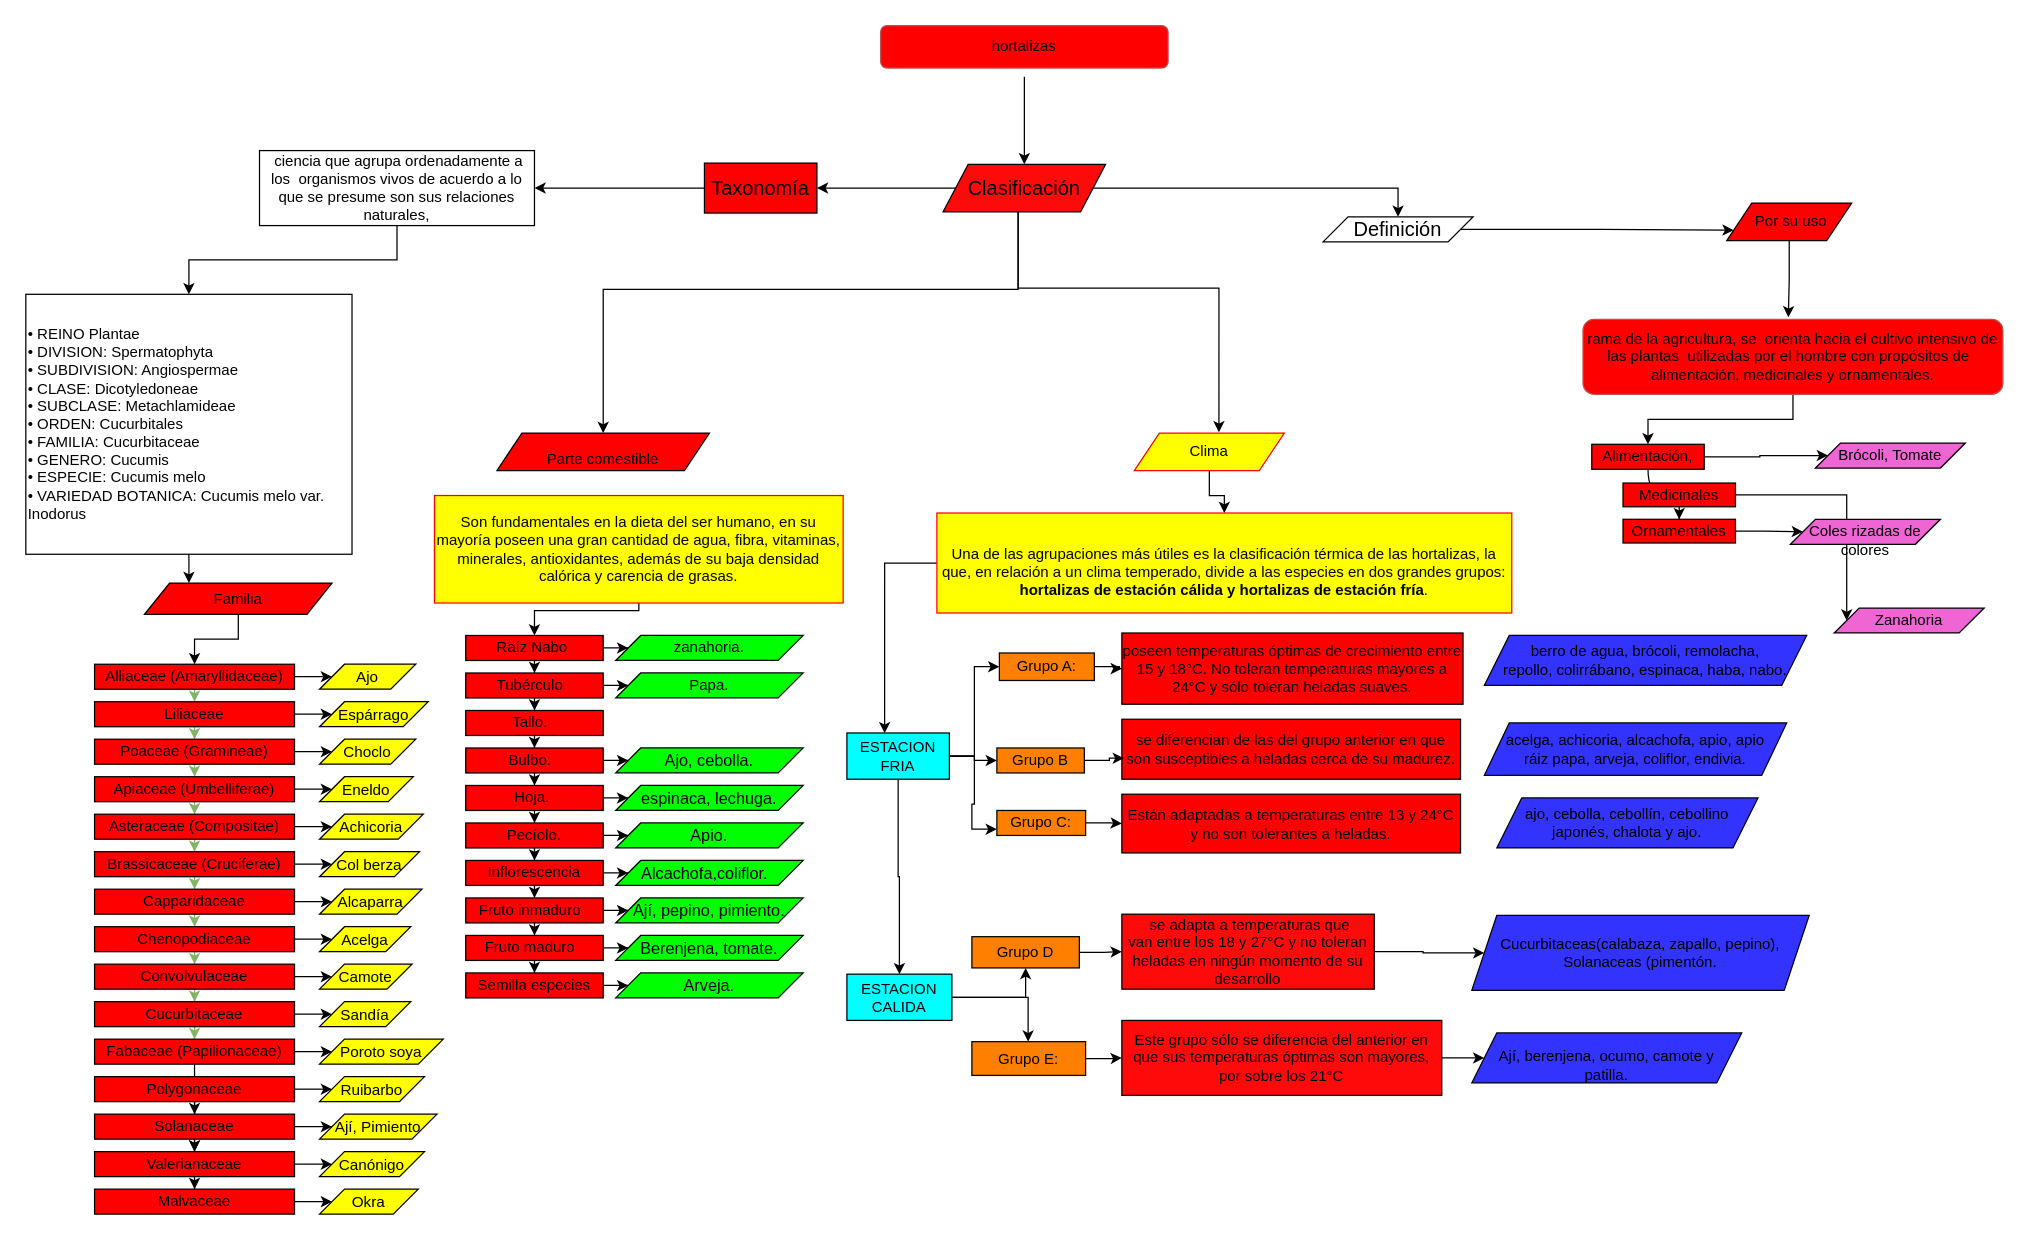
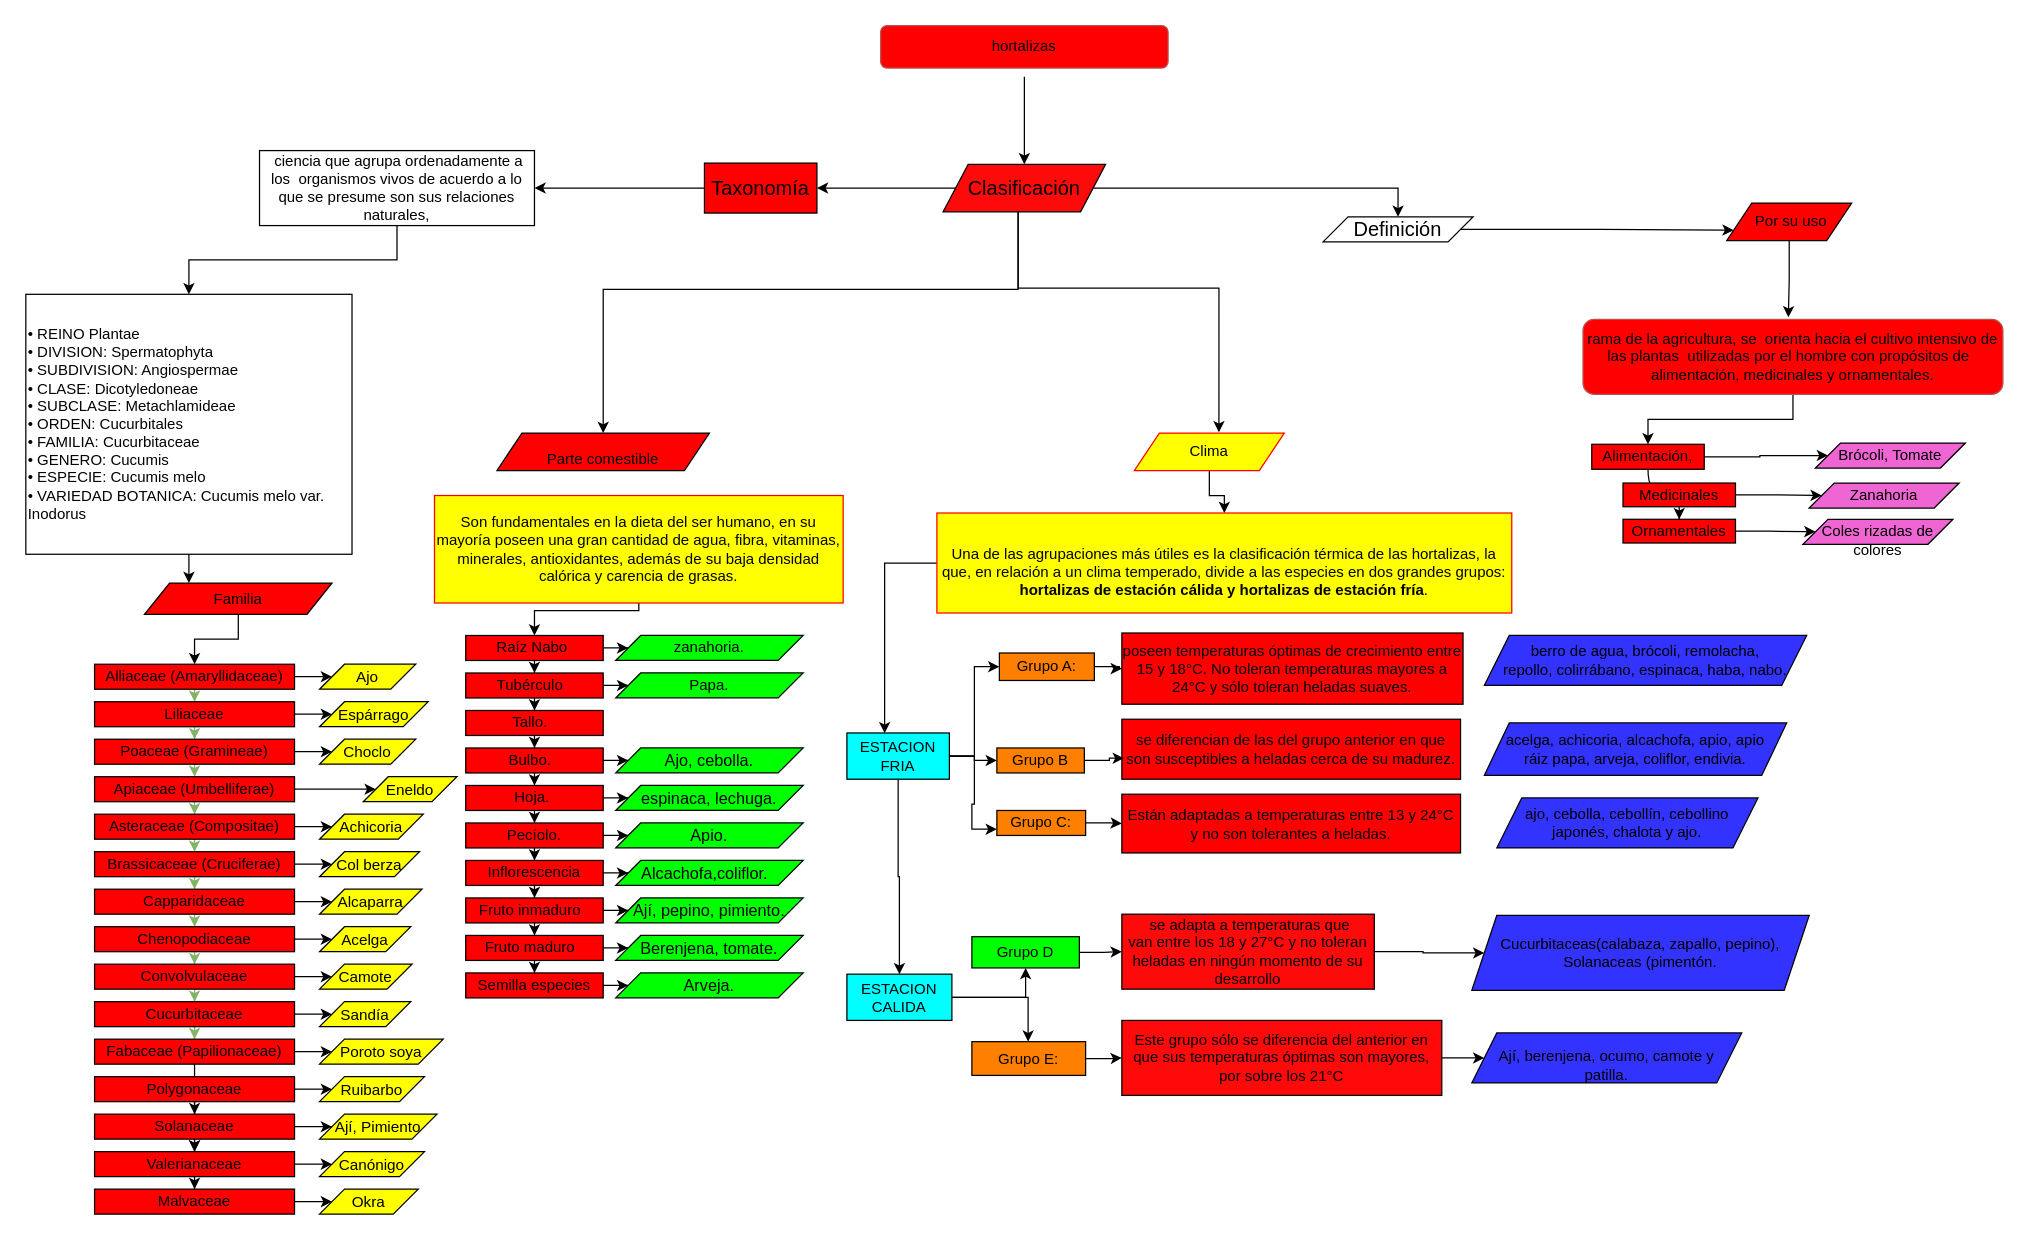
- <mxCell id="144" value="&lt;br&gt;&lt;span class=&quot;ILfuVd&quot; lang=&quot;es&quot;&gt;&lt;span class=&quot;hgKElc&quot;&gt;Coles rizadas de colores&lt;/span&gt;&lt;/span&gt;&lt;br&gt;" style="shape=parallelogram;perimeter=parallelogramPerimeter;whiteSpace=wrap;html=1;fixedSize=1;fillColor=#F065D4;shadow=0;glass=0;sketch=0;gradientColor=none;" vertex="1" parent="1"><mxGeometry x="1432" y="415" width="120" height="20" as="geometry" /></mxCell>
+ <mxCell id="144" value="&lt;br&gt;&lt;span class=&quot;ILfuVd&quot; lang=&quot;es&quot;&gt;&lt;span class=&quot;hgKElc&quot;&gt;Coles rizadas de colores&lt;/span&gt;&lt;/span&gt;&lt;br&gt;" style="shape=parallelogram;perimeter=parallelogramPerimeter;whiteSpace=wrap;html=1;fixedSize=1;fillColor=#F065D4;shadow=0;glass=0;sketch=0;gradientColor=none;" vertex="1" parent="1"><mxGeometry x="1442" y="415" width="120" height="20" as="geometry" /></mxCell>
- <mxCell id="141" value="Zanahoria&lt;br&gt;" style="shape=parallelogram;perimeter=parallelogramPerimeter;whiteSpace=wrap;html=1;fixedSize=1;fillColor=#F065D4;shadow=0;glass=0;sketch=0;gradientColor=none;" vertex="1" parent="1"><mxGeometry x="1467" y="486" width="120" height="20" as="geometry" /></mxCell>
+ <mxCell id="141" value="Zanahoria&lt;br&gt;" style="shape=parallelogram;perimeter=parallelogramPerimeter;whiteSpace=wrap;html=1;fixedSize=1;fillColor=#F065D4;shadow=0;glass=0;sketch=0;gradientColor=none;" vertex="1" parent="1"><mxGeometry x="1447" y="386" width="120" height="20" as="geometry" /></mxCell>
- <mxCell id="90" value="&lt;span dir=&quot;ltr&quot; role=&quot;presentation&quot; style=&quot;left: 459.142px; top: 204.836px; font-size: 12.235px; font-family: sans-serif; transform: scaleX(1.072);&quot;&gt;Eneldo&lt;/span&gt;" style="shape=parallelogram;perimeter=parallelogramPerimeter;whiteSpace=wrap;html=1;fixedSize=1;shadow=0;glass=0;labelBackgroundColor=none;labelBorderColor=none;sketch=0;fontSize=13;fontColor=#000000;strokeColor=#000000;fillColor=#FFFF00;gradientColor=none;" parent="1" vertex="1"><mxGeometry x="255" y="621" width="75" height="20" as="geometry" /></mxCell>
+ <mxCell id="90" value="&lt;span dir=&quot;ltr&quot; role=&quot;presentation&quot; style=&quot;left: 459.142px; top: 204.836px; font-size: 12.235px; font-family: sans-serif; transform: scaleX(1.072);&quot;&gt;Eneldo&lt;/span&gt;" style="shape=parallelogram;perimeter=parallelogramPerimeter;whiteSpace=wrap;html=1;fixedSize=1;shadow=0;glass=0;labelBackgroundColor=none;labelBorderColor=none;sketch=0;fontSize=13;fontColor=#000000;strokeColor=#000000;fillColor=#FFFF00;gradientColor=none;" parent="1" vertex="1"><mxGeometry x="290" y="621" width="75" height="20" as="geometry" /></mxCell>
- <mxCell id="149" value="&lt;font style=&quot;font-size: 12px;&quot;&gt;&lt;span style=&quot;font-size: 12px;&quot; id=&quot;page189R_mcid2&quot; class=&quot;markedContent&quot;&gt;&lt;span dir=&quot;ltr&quot; role=&quot;presentation&quot; style=&quot;left: 83.85px; top: 188.982px; font-family: sans-serif; transform: scaleX(1.251);&quot;&gt;Grupo D&lt;/span&gt;&lt;/span&gt;&lt;br&gt;&lt;/font&gt;" style="whiteSpace=wrap;html=1;fontSize=10;rounded=0;fillColor=#FF8000;" vertex="1" parent="1"><mxGeometry x="777" y="749" width="86" height="25" as="geometry" /></mxCell>
+ <mxCell id="149" value="&lt;font style=&quot;font-size: 12px;&quot;&gt;&lt;span style=&quot;font-size: 12px;&quot; id=&quot;page189R_mcid2&quot; class=&quot;markedContent&quot;&gt;&lt;span dir=&quot;ltr&quot; role=&quot;presentation&quot; style=&quot;left: 83.85px; top: 188.982px; font-family: sans-serif; transform: scaleX(1.251);&quot;&gt;Grupo D&lt;/span&gt;&lt;/span&gt;&lt;br&gt;&lt;/font&gt;" style="whiteSpace=wrap;html=1;fontSize=10;rounded=0;fillColor=#00ff00;" vertex="1" parent="1"><mxGeometry x="777" y="749" width="86" height="25" as="geometry" /></mxCell>
